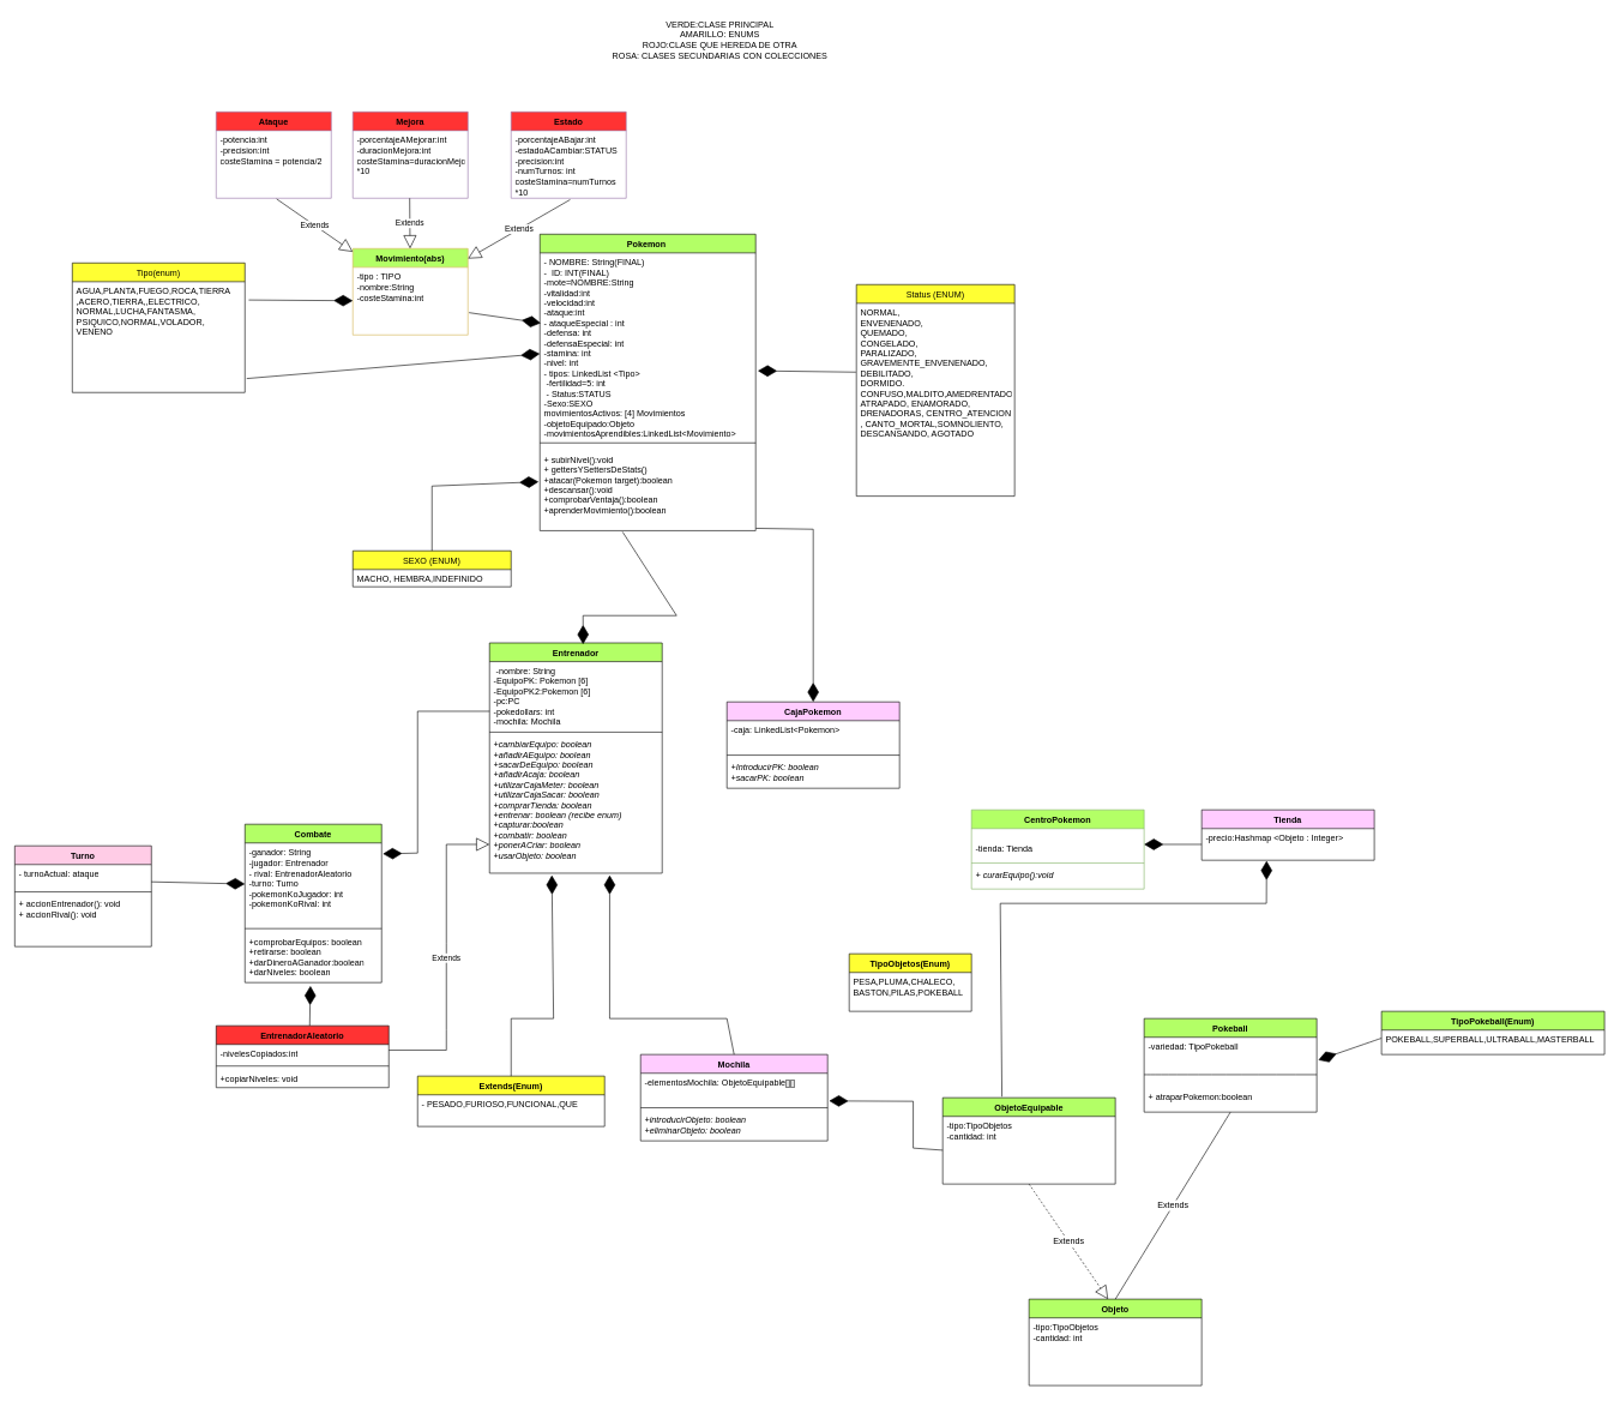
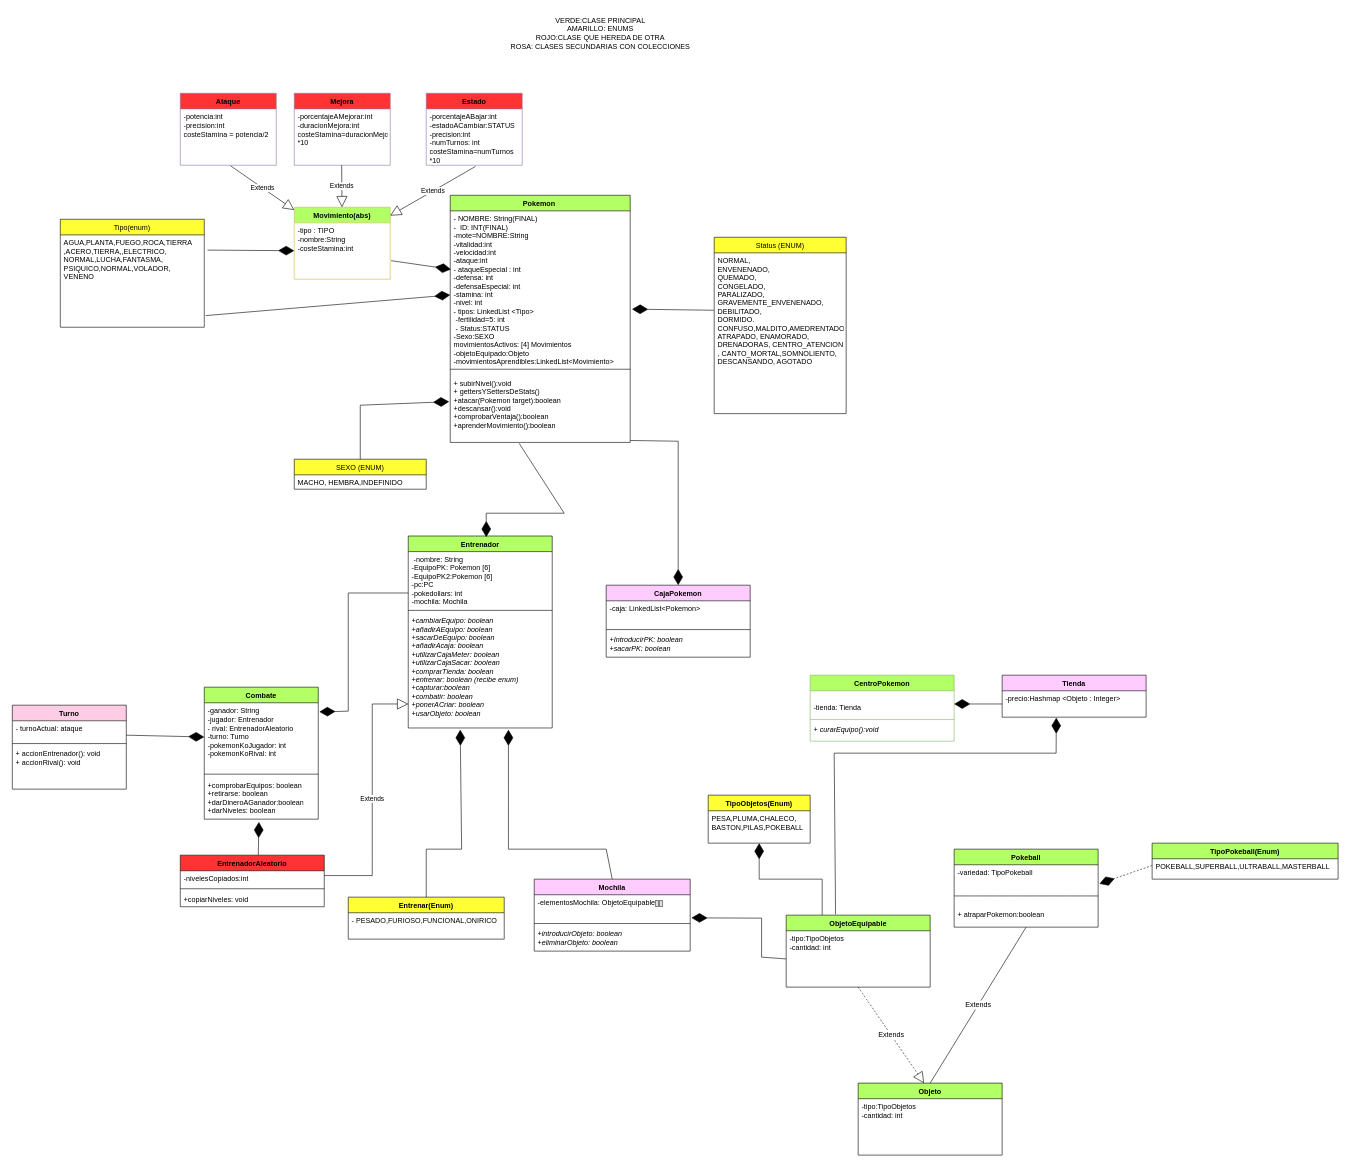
- <mxCell id="86" value="" style="endArrow=diamondThin;endFill=1;endSize=24;html=1;rounded=0;fontSize=12;curved=1;exitX=0;exitY=0.331;exitDx=0;exitDy=0;exitPerimeter=0;entryX=1.009;entryY=0.305;entryDx=0;entryDy=0;entryPerimeter=0;" edge="1" parent="1" source="85" target="80"><mxGeometry width="160" relative="1" as="geometry"><mxPoint x="1870" y="1455" as="sourcePoint" /><mxPoint x="2030" y="1455" as="targetPoint" /></mxGeometry></mxCell>
+ <mxCell id="86" value="" style="endArrow=diamondThin;endFill=1;endSize=24;html=1;rounded=0;fontSize=12;curved=1;exitX=0;exitY=0.331;exitDx=0;exitDy=0;exitPerimeter=0;entryX=1.009;entryY=0.305;entryDx=0;entryDy=0;entryPerimeter=0;dashed=1;" edge="1" parent="1" source="85" target="80"><mxGeometry width="160" relative="1" as="geometry"><mxPoint x="1870" y="1455" as="sourcePoint" /><mxPoint x="2030" y="1455" as="targetPoint" /></mxGeometry></mxCell>
+ <mxCell id="70" value="" style="endArrow=diamondThin;endFill=1;endSize=24;html=1;rounded=0;exitX=0.25;exitY=0;exitDx=0;exitDy=0;entryX=0.5;entryY=1;entryDx=0;entryDy=0;" edge="1" parent="1" source="77" target="68"><mxGeometry width="160" relative="1" as="geometry"><mxPoint x="1300" y="1425" as="sourcePoint" /><mxPoint x="1508.56" y="1379.212" as="targetPoint" /><Array as="points"><mxPoint x="1370" y="1465" /><mxPoint x="1265" y="1465" /></Array></mxGeometry></mxCell>
- <mxCell id="33" value="Extends(Enum)" style="swimlane;fontStyle=1;align=center;verticalAlign=top;childLayout=stackLayout;horizontal=1;startSize=26;horizontalStack=0;resizeParent=1;resizeParentMax=0;resizeLast=0;collapsible=1;marginBottom=0;fillColor=#FFFF33;" vertex="1" parent="1"><mxGeometry x="580" y="1495" width="260" height="70" as="geometry" /></mxCell>
+ <mxCell id="33" value="Entrenar(Enum)" style="swimlane;fontStyle=1;align=center;verticalAlign=top;childLayout=stackLayout;horizontal=1;startSize=26;horizontalStack=0;resizeParent=1;resizeParentMax=0;resizeLast=0;collapsible=1;marginBottom=0;fillColor=#FFFF33;" vertex="1" parent="1"><mxGeometry x="580" y="1495" width="260" height="70" as="geometry" /></mxCell>
- <mxCell id="34" value="- PESADO,FURIOSO,FUNCIONAL,QUE" style="text;strokeColor=none;fillColor=none;align=left;verticalAlign=top;spacingLeft=4;spacingRight=4;overflow=hidden;rotatable=0;points=[[0,0.5],[1,0.5]];portConstraint=eastwest;" vertex="1" parent="33"><mxGeometry y="26" width="260" height="44" as="geometry" /></mxCell>
+ <mxCell id="34" value="- PESADO,FURIOSO,FUNCIONAL,ONIRICO" style="text;strokeColor=none;fillColor=none;align=left;verticalAlign=top;spacingLeft=4;spacingRight=4;overflow=hidden;rotatable=0;points=[[0,0.5],[1,0.5]];portConstraint=eastwest;" vertex="1" parent="33"><mxGeometry y="26" width="260" height="44" as="geometry" /></mxCell>
